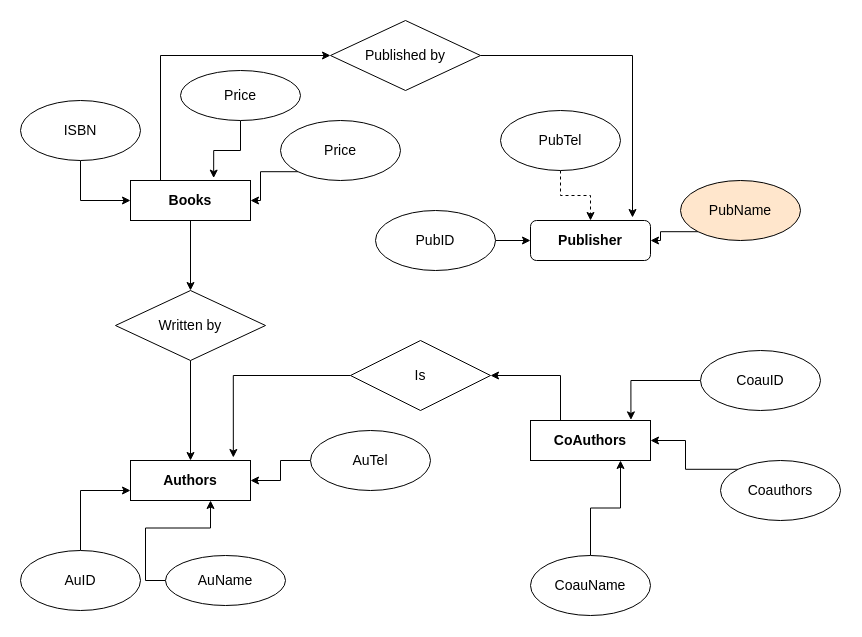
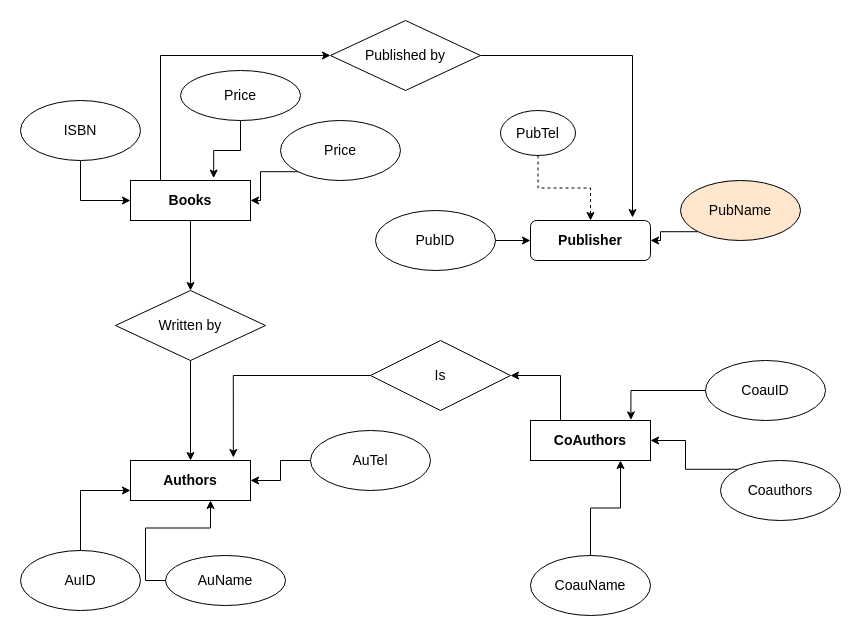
- <mxCell id="16" value="PubTel" style="ellipse;whiteSpace=wrap;html=1;fontSize=14;" parent="1" vertex="1"><mxGeometry x="500" y="110" width="120" height="60" as="geometry" /></mxCell>
+ <mxCell id="16" value="PubTel" style="ellipse;whiteSpace=wrap;html=1;fontSize=14;" parent="1" vertex="1"><mxGeometry x="500" y="110" width="75" height="45" as="geometry" /></mxCell>
- <mxCell id="34" value="Is" style="rhombus;whiteSpace=wrap;html=1;fontSize=14;" parent="1" vertex="1"><mxGeometry x="350" y="340" width="140" height="70" as="geometry" /></mxCell>
+ <mxCell id="34" value="Is" style="rhombus;whiteSpace=wrap;html=1;fontSize=14;" parent="1" vertex="1"><mxGeometry x="370" y="340" width="140" height="70" as="geometry" /></mxCell>
- <mxCell id="22" value="CoauID" style="ellipse;whiteSpace=wrap;html=1;fontSize=14;" parent="1" vertex="1"><mxGeometry x="700" y="350" width="120" height="60" as="geometry" /></mxCell>
+ <mxCell id="22" value="CoauID" style="ellipse;whiteSpace=wrap;html=1;fontSize=14;" parent="1" vertex="1"><mxGeometry x="705" y="360" width="120" height="60" as="geometry" /></mxCell>
